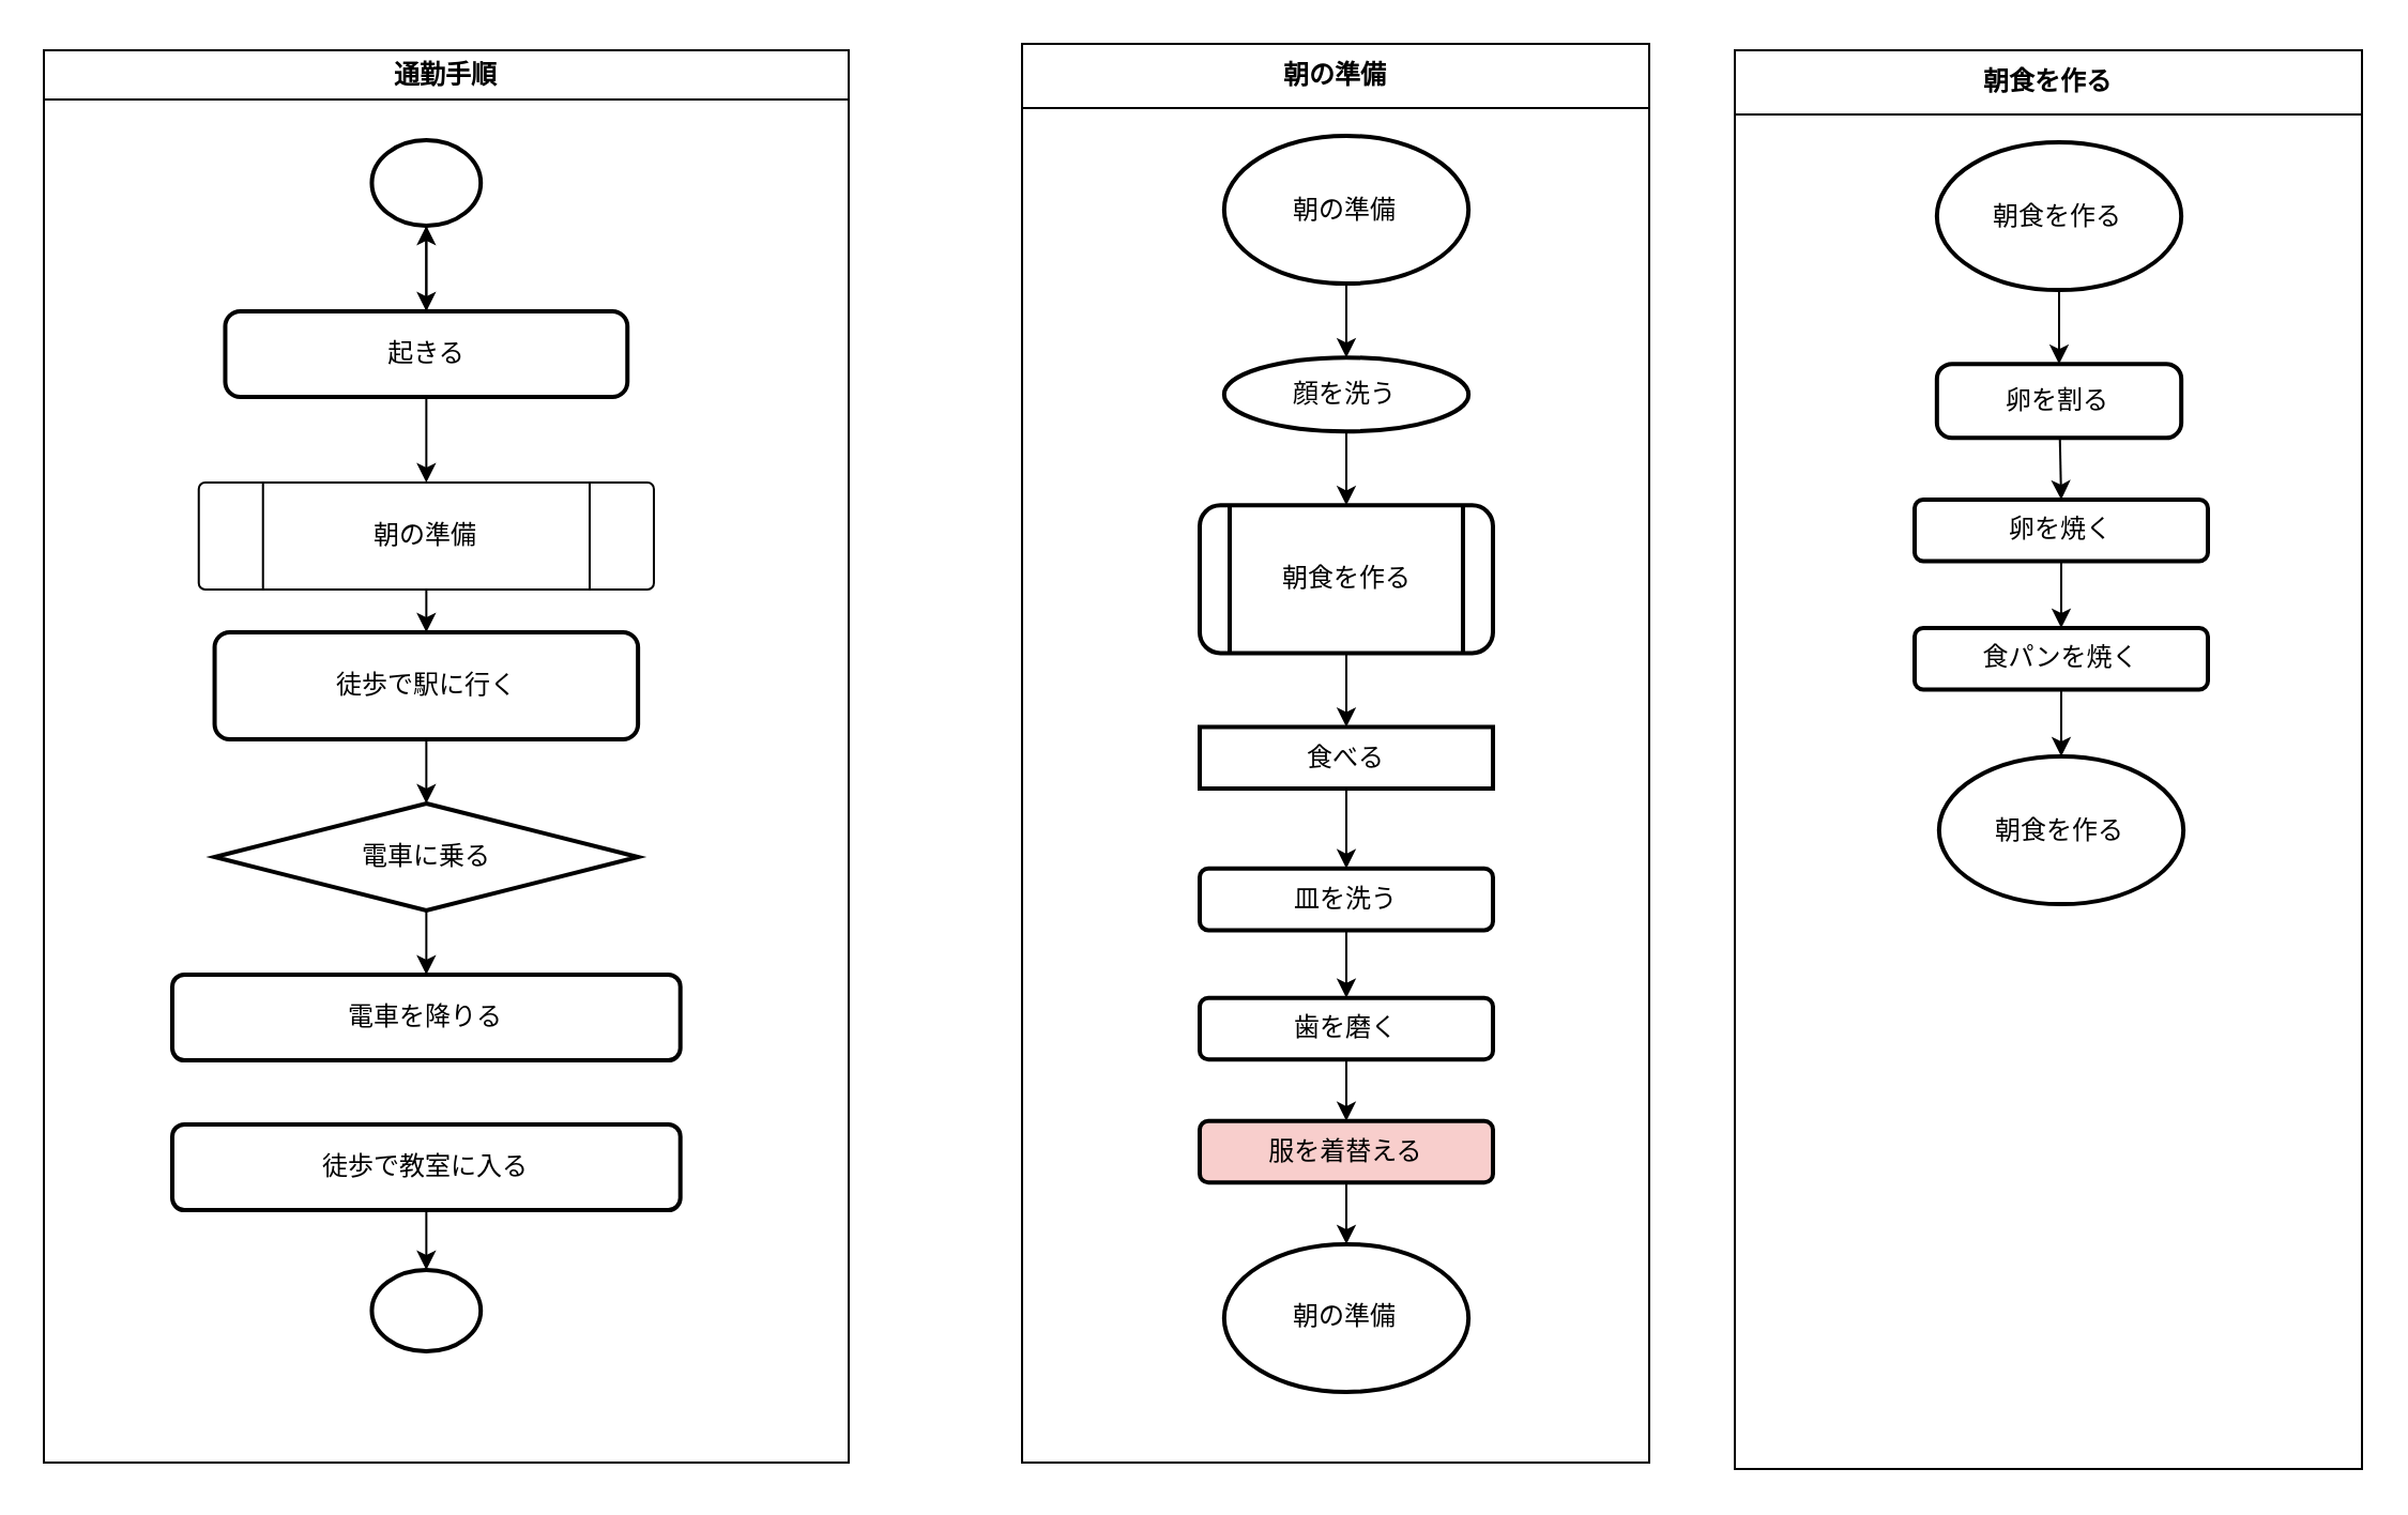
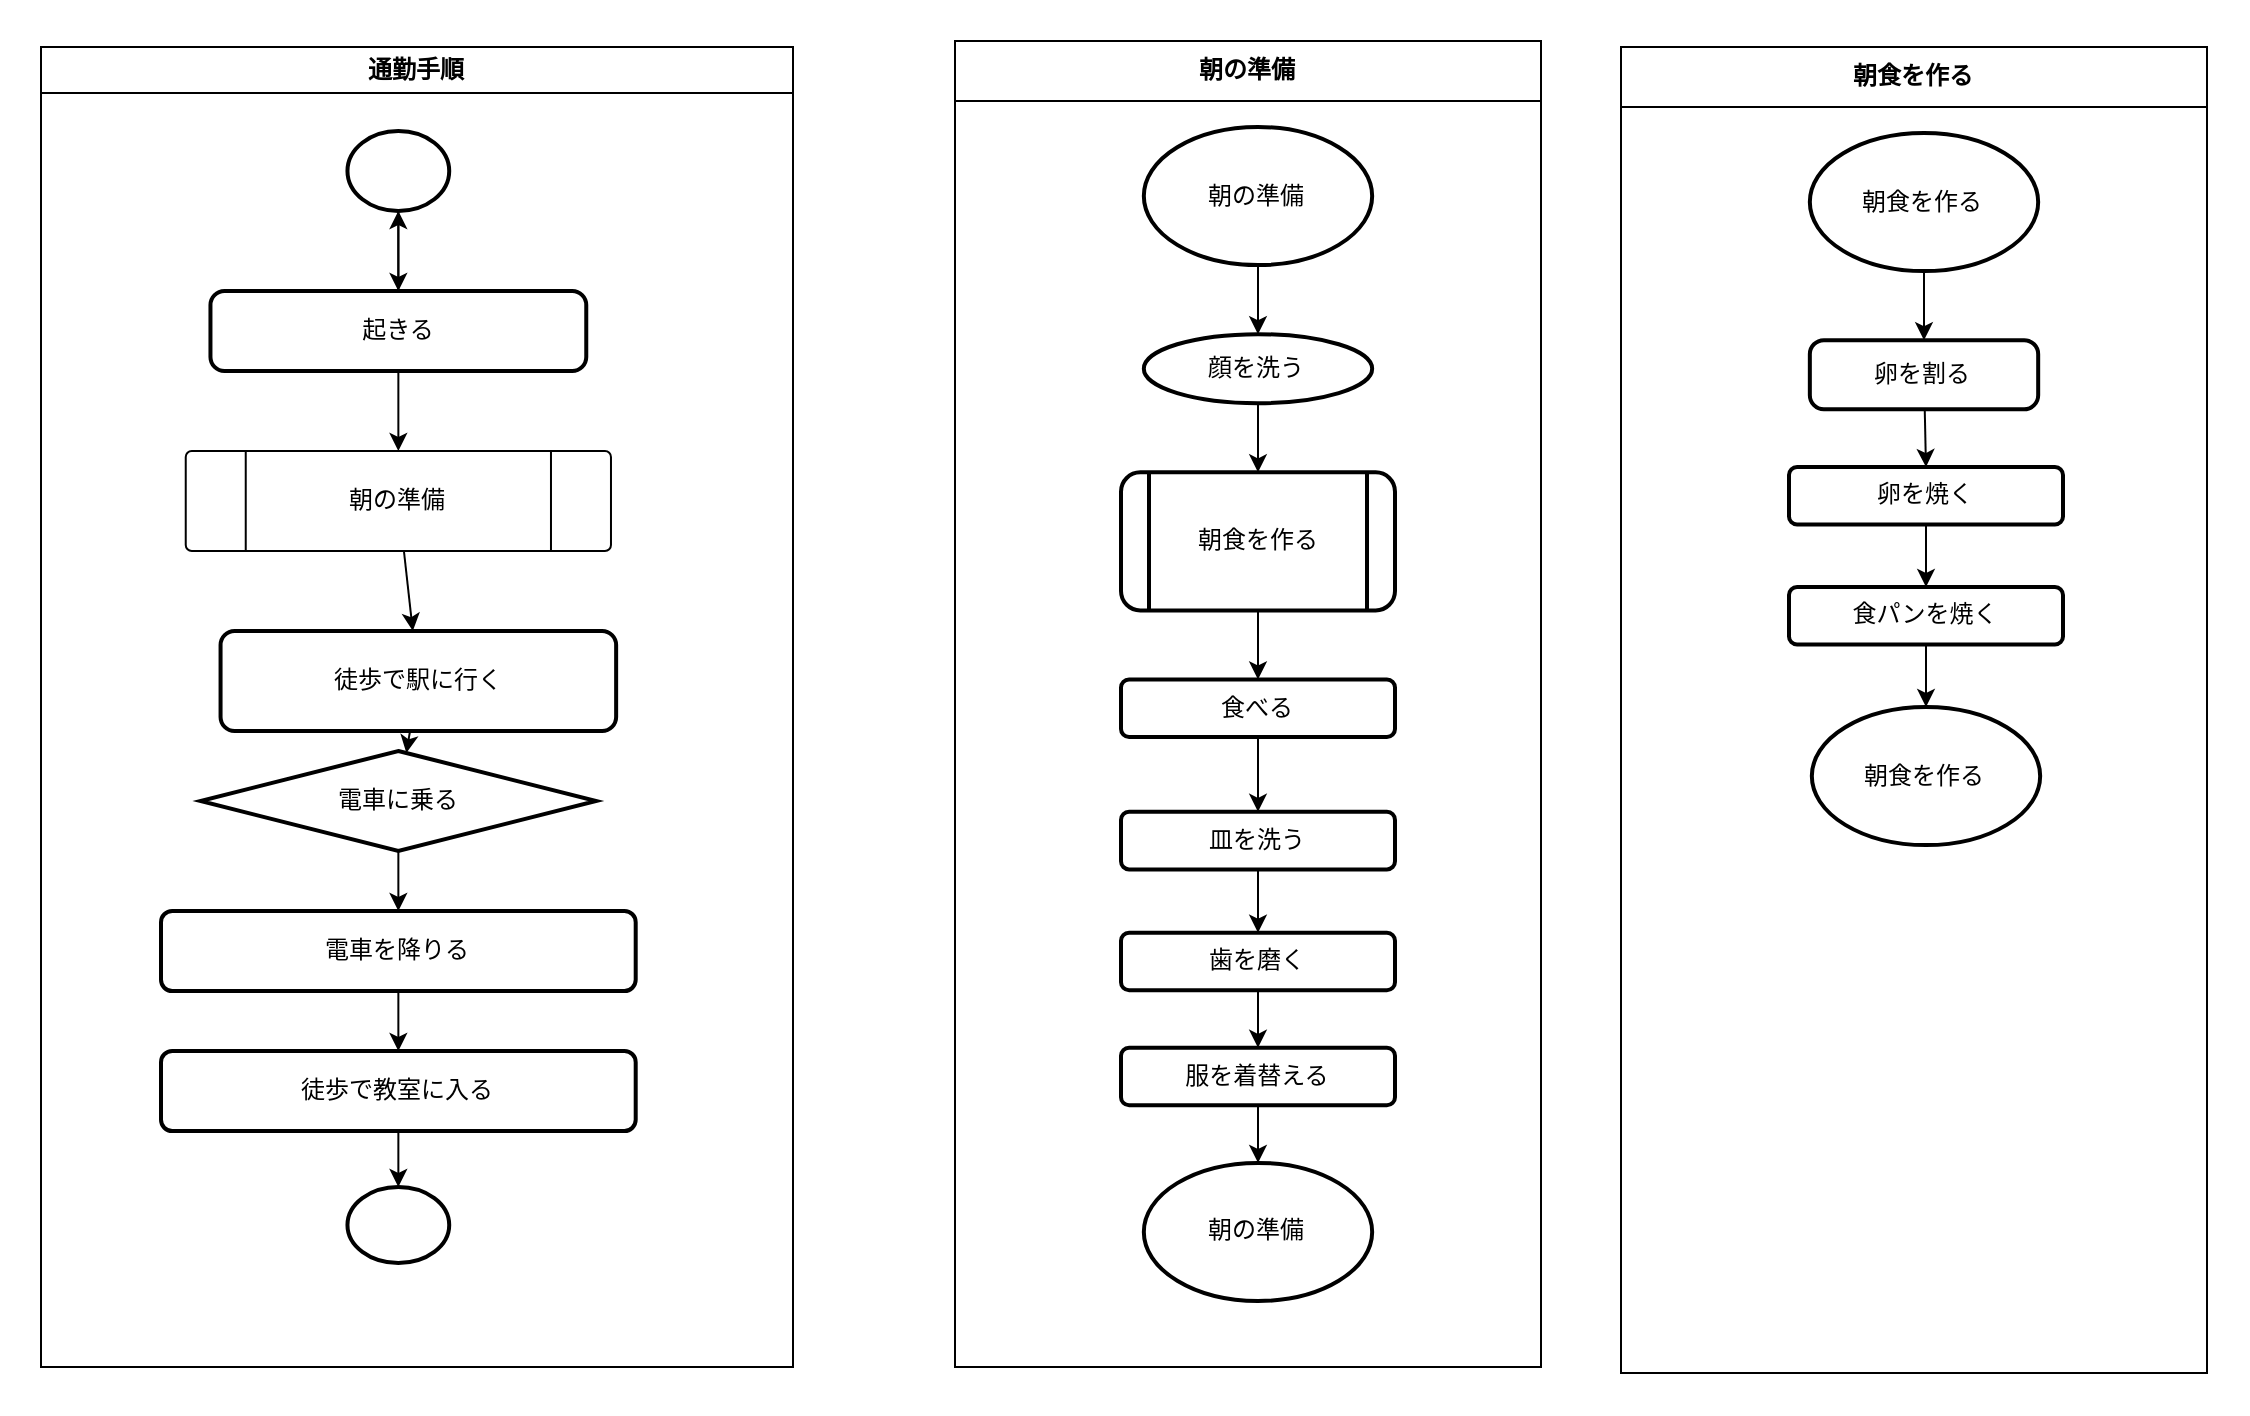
- <mxCell id="10" value="徒歩で駅に行く" style="rounded=1;whiteSpace=wrap;html=1;absoluteArcSize=1;arcSize=14;strokeWidth=2;container=0;" parent="3" vertex="1"><mxGeometry x="19.779" y="230" width="197.789" height="50" as="geometry" /></mxCell>
+ <mxCell id="10" value="徒歩で駅に行く" style="rounded=1;whiteSpace=wrap;html=1;absoluteArcSize=1;arcSize=14;strokeWidth=2;container=0;" parent="3" vertex="1"><mxGeometry x="29.779" y="250" width="197.789" height="50" as="geometry" /></mxCell>
- <mxCell id="28" value="食べる" style="whiteSpace=wrap;html=1;arcSize=14;strokeWidth=2;rounded=0;" parent="21" vertex="1"><mxGeometry y="276.235" width="137" height="28.775" as="geometry" /></mxCell>
+ <mxCell id="28" value="食べる" style="whiteSpace=wrap;html=1;rounded=1;arcSize=14;strokeWidth=2;" parent="21" vertex="1"><mxGeometry y="276.235" width="137" height="28.775" as="geometry" /></mxCell>
+ <mxCell id="17" value="" style="edgeStyle=none;html=1;" parent="3" source="14" target="16" edge="1"><mxGeometry relative="1" as="geometry" /></mxCell>
- <mxCell id="35" value="服を着替える" style="whiteSpace=wrap;html=1;rounded=1;arcSize=14;strokeWidth=2;fillColor=#f8cecc;" parent="21" vertex="1"><mxGeometry y="460.392" width="137" height="28.775" as="geometry" /></mxCell>
+ <mxCell id="35" value="服を着替える" style="whiteSpace=wrap;html=1;rounded=1;arcSize=14;strokeWidth=2;" parent="21" vertex="1"><mxGeometry y="460.392" width="137" height="28.775" as="geometry" /></mxCell>
